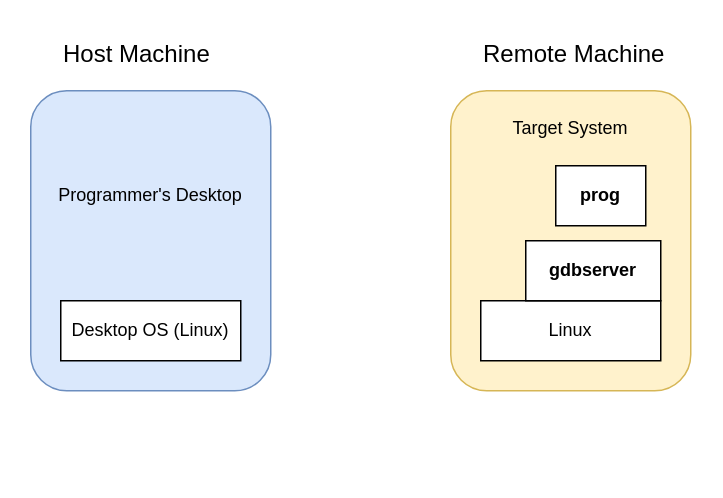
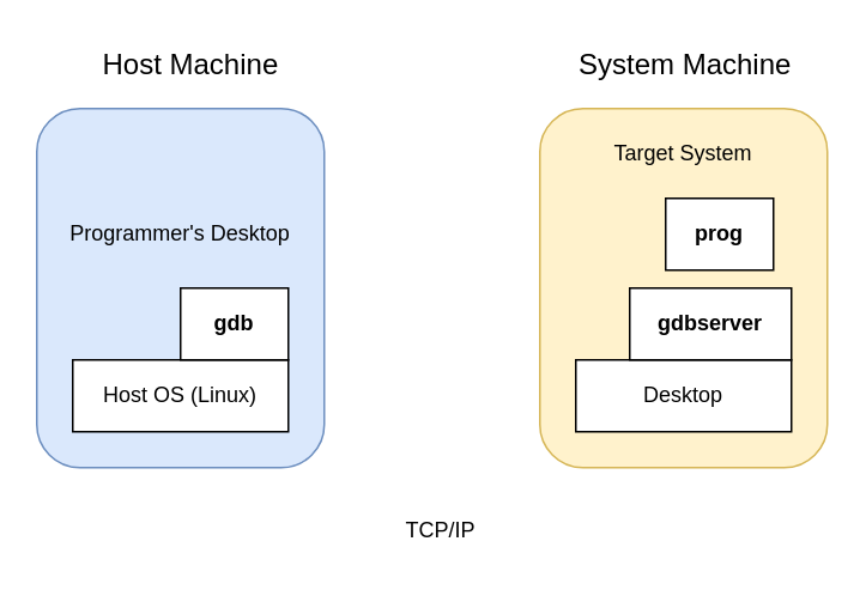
- <mxCell id="3" value="&lt;font style=&quot;font-size: 16px;&quot;&gt;Host Machine&lt;/font&gt;" style="text;html=1;align=left;verticalAlign=middle;resizable=0;points=[];autosize=1;strokeColor=none;fillColor=none;" vertex="1" parent="1"><mxGeometry x="40" y="20" width="120" height="30" as="geometry" /></mxCell>
+ <mxCell id="3" value="&lt;font style=&quot;font-size: 16px;&quot;&gt;Host Machine&lt;/font&gt;" style="text;html=1;align=left;verticalAlign=middle;resizable=0;points=[];autosize=1;strokeColor=none;fillColor=none;" vertex="1" parent="1"><mxGeometry x="55" y="20" width="120" height="30" as="geometry" /></mxCell>
- <mxCell id="5" value="&lt;font style=&quot;font-size: 16px;&quot;&gt;Remote Machine&lt;/font&gt;" style="text;html=1;align=left;verticalAlign=middle;resizable=0;points=[];autosize=1;strokeColor=none;fillColor=none;" vertex="1" parent="1"><mxGeometry x="320" y="20" width="140" height="30" as="geometry" /></mxCell>
+ <mxCell id="5" value="&lt;font style=&quot;font-size: 16px;&quot;&gt;System Machine&lt;/font&gt;" style="text;html=1;align=left;verticalAlign=middle;resizable=0;points=[];autosize=1;strokeColor=none;fillColor=none;" vertex="1" parent="1"><mxGeometry x="320" y="20" width="140" height="30" as="geometry" /></mxCell>
+ <mxCell id="7" value="gdb" style="rounded=0;whiteSpace=wrap;html=1;fontStyle=1" vertex="1" parent="1"><mxGeometry x="100" y="160" width="60" height="40" as="geometry" /></mxCell>
- <mxCell id="6" value="Desktop OS (Linux)" style="rounded=0;whiteSpace=wrap;html=1;" vertex="1" parent="1"><mxGeometry x="40" y="200" width="120" height="40" as="geometry" /></mxCell>
+ <mxCell id="6" value="Host OS (Linux)" style="rounded=0;whiteSpace=wrap;html=1;" vertex="1" parent="1"><mxGeometry x="40" y="200" width="120" height="40" as="geometry" /></mxCell>
- <mxCell id="8" value="Linux" style="rounded=0;whiteSpace=wrap;html=1;" vertex="1" parent="1"><mxGeometry x="320" y="200" width="120" height="40" as="geometry" /></mxCell>
+ <mxCell id="8" value="Desktop" style="rounded=0;whiteSpace=wrap;html=1;" vertex="1" parent="1"><mxGeometry x="320" y="200" width="120" height="40" as="geometry" /></mxCell>
+ <mxCell id="11" value="TCP/IP" style="text;html=1;align=center;verticalAlign=middle;whiteSpace=wrap;rounded=0;" vertex="1" parent="1"><mxGeometry x="215" y="280" width="60" height="30" as="geometry" /></mxCell>
